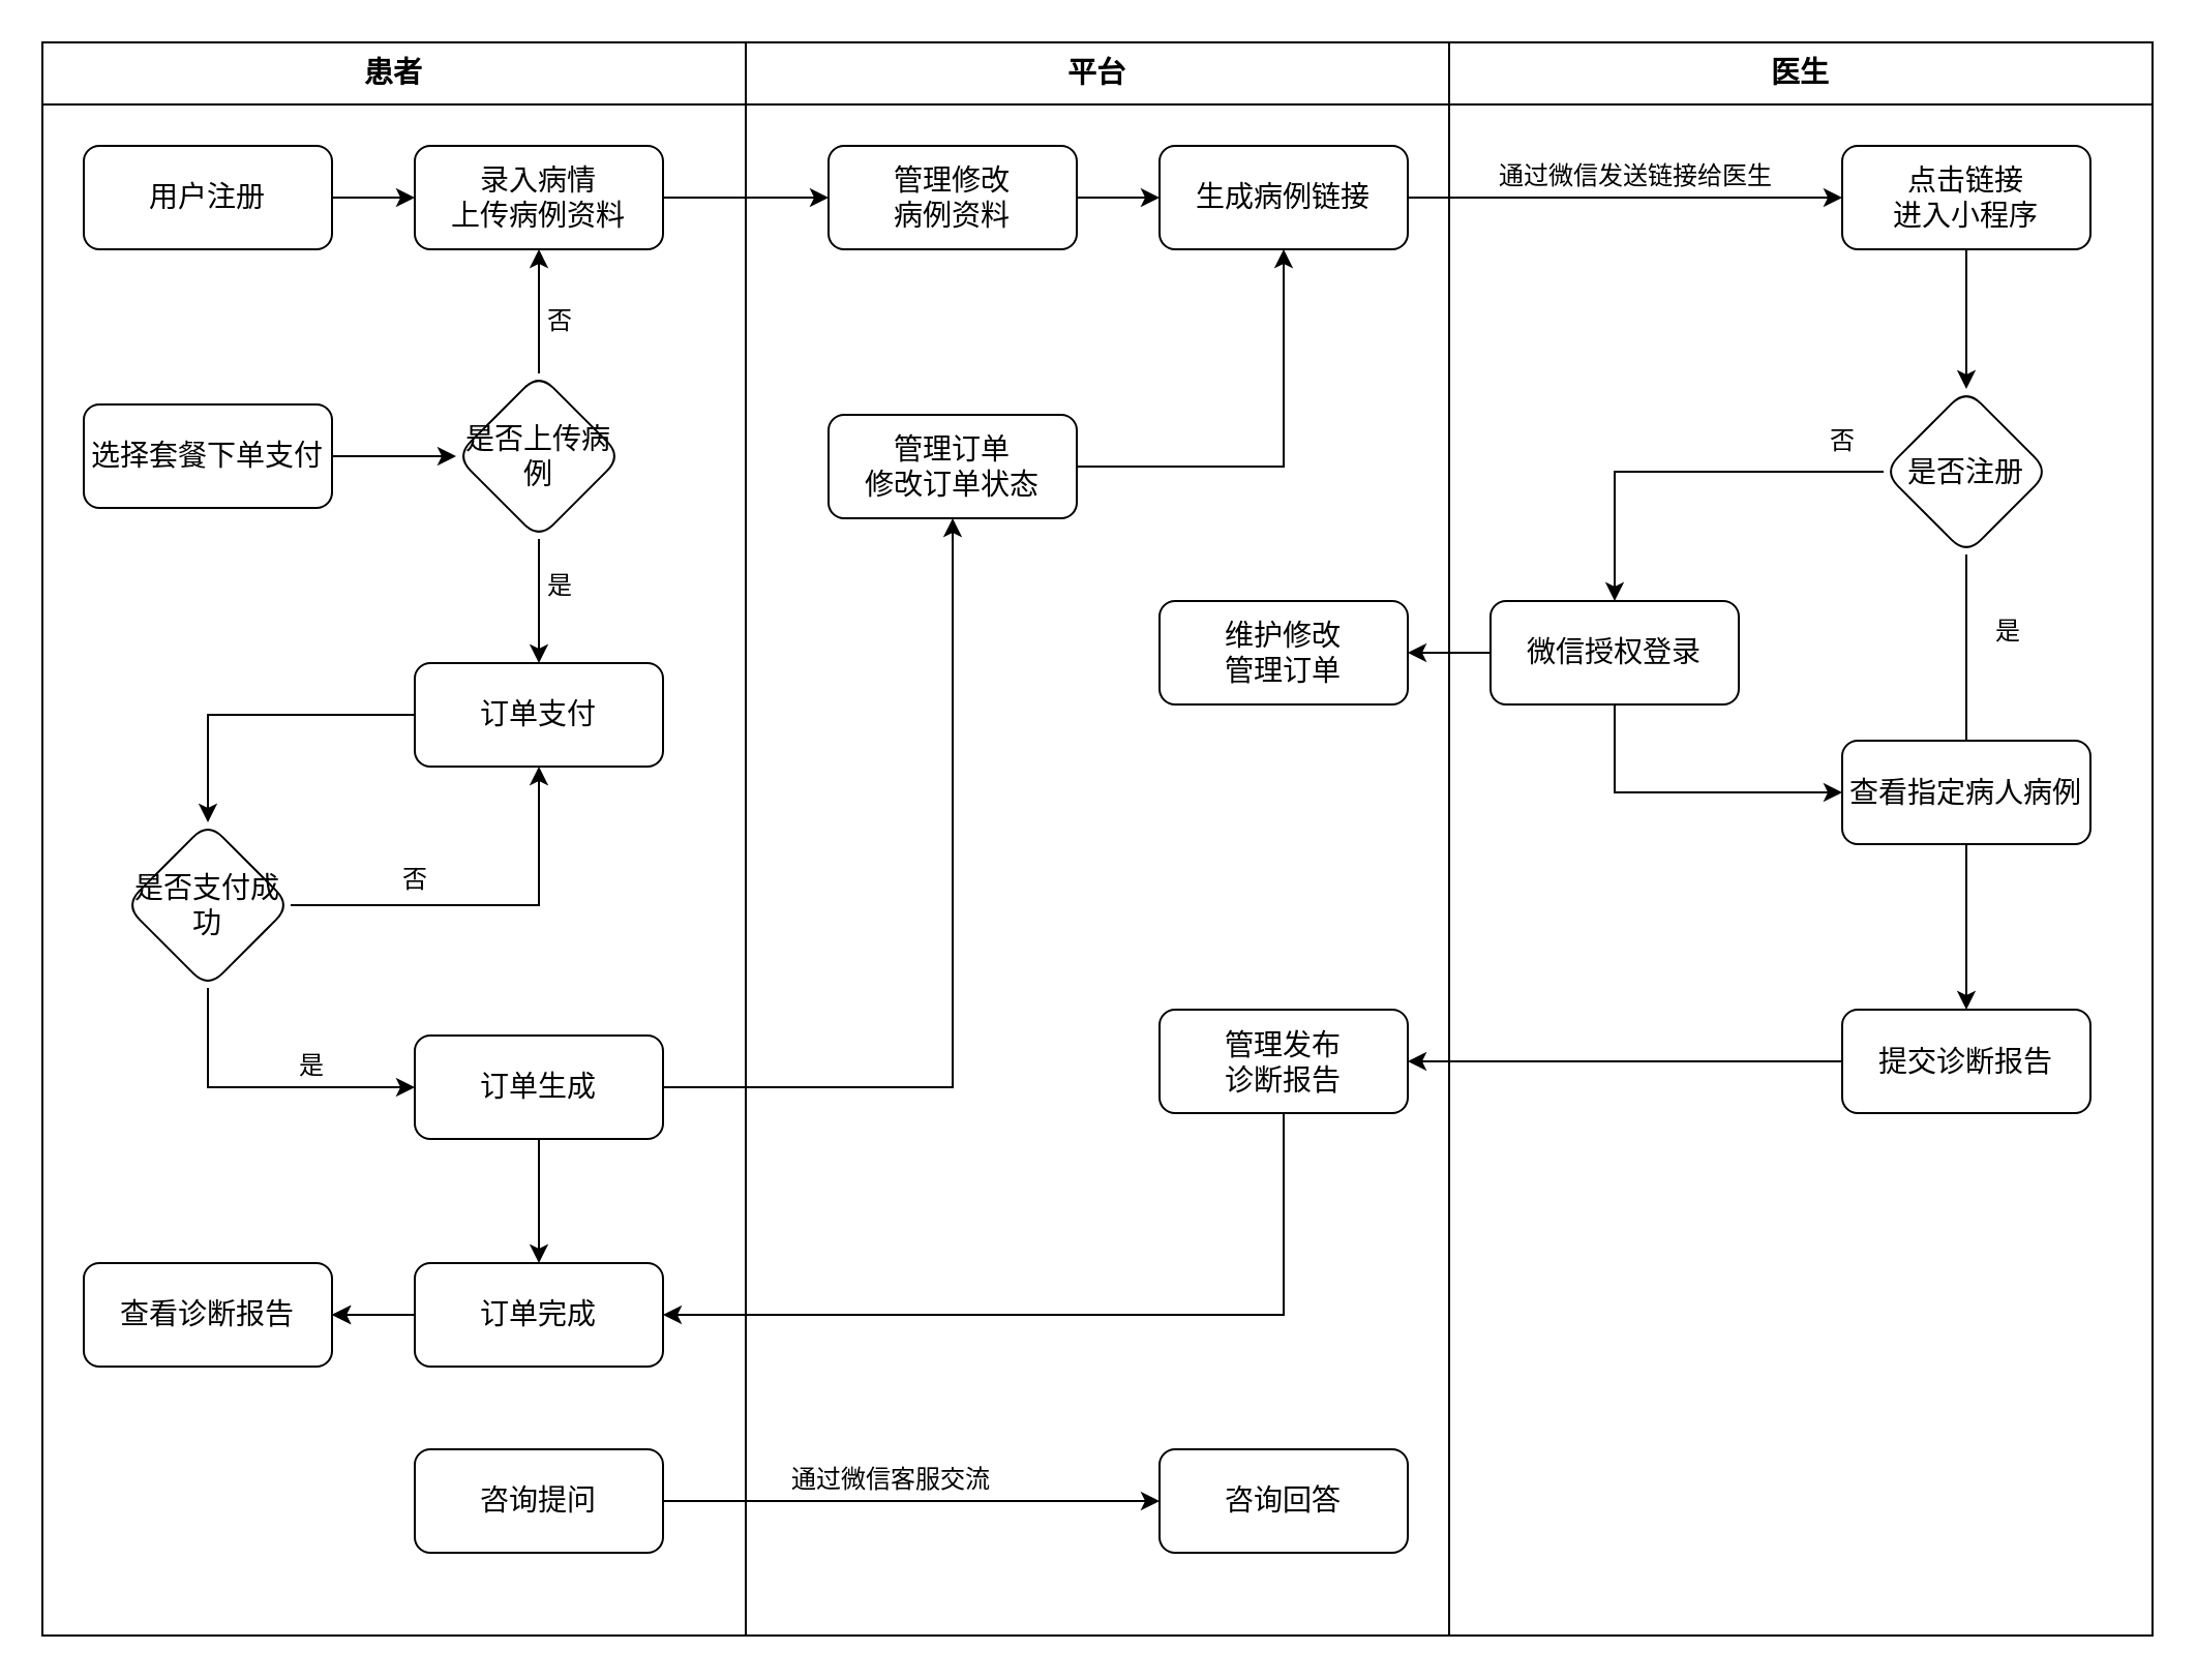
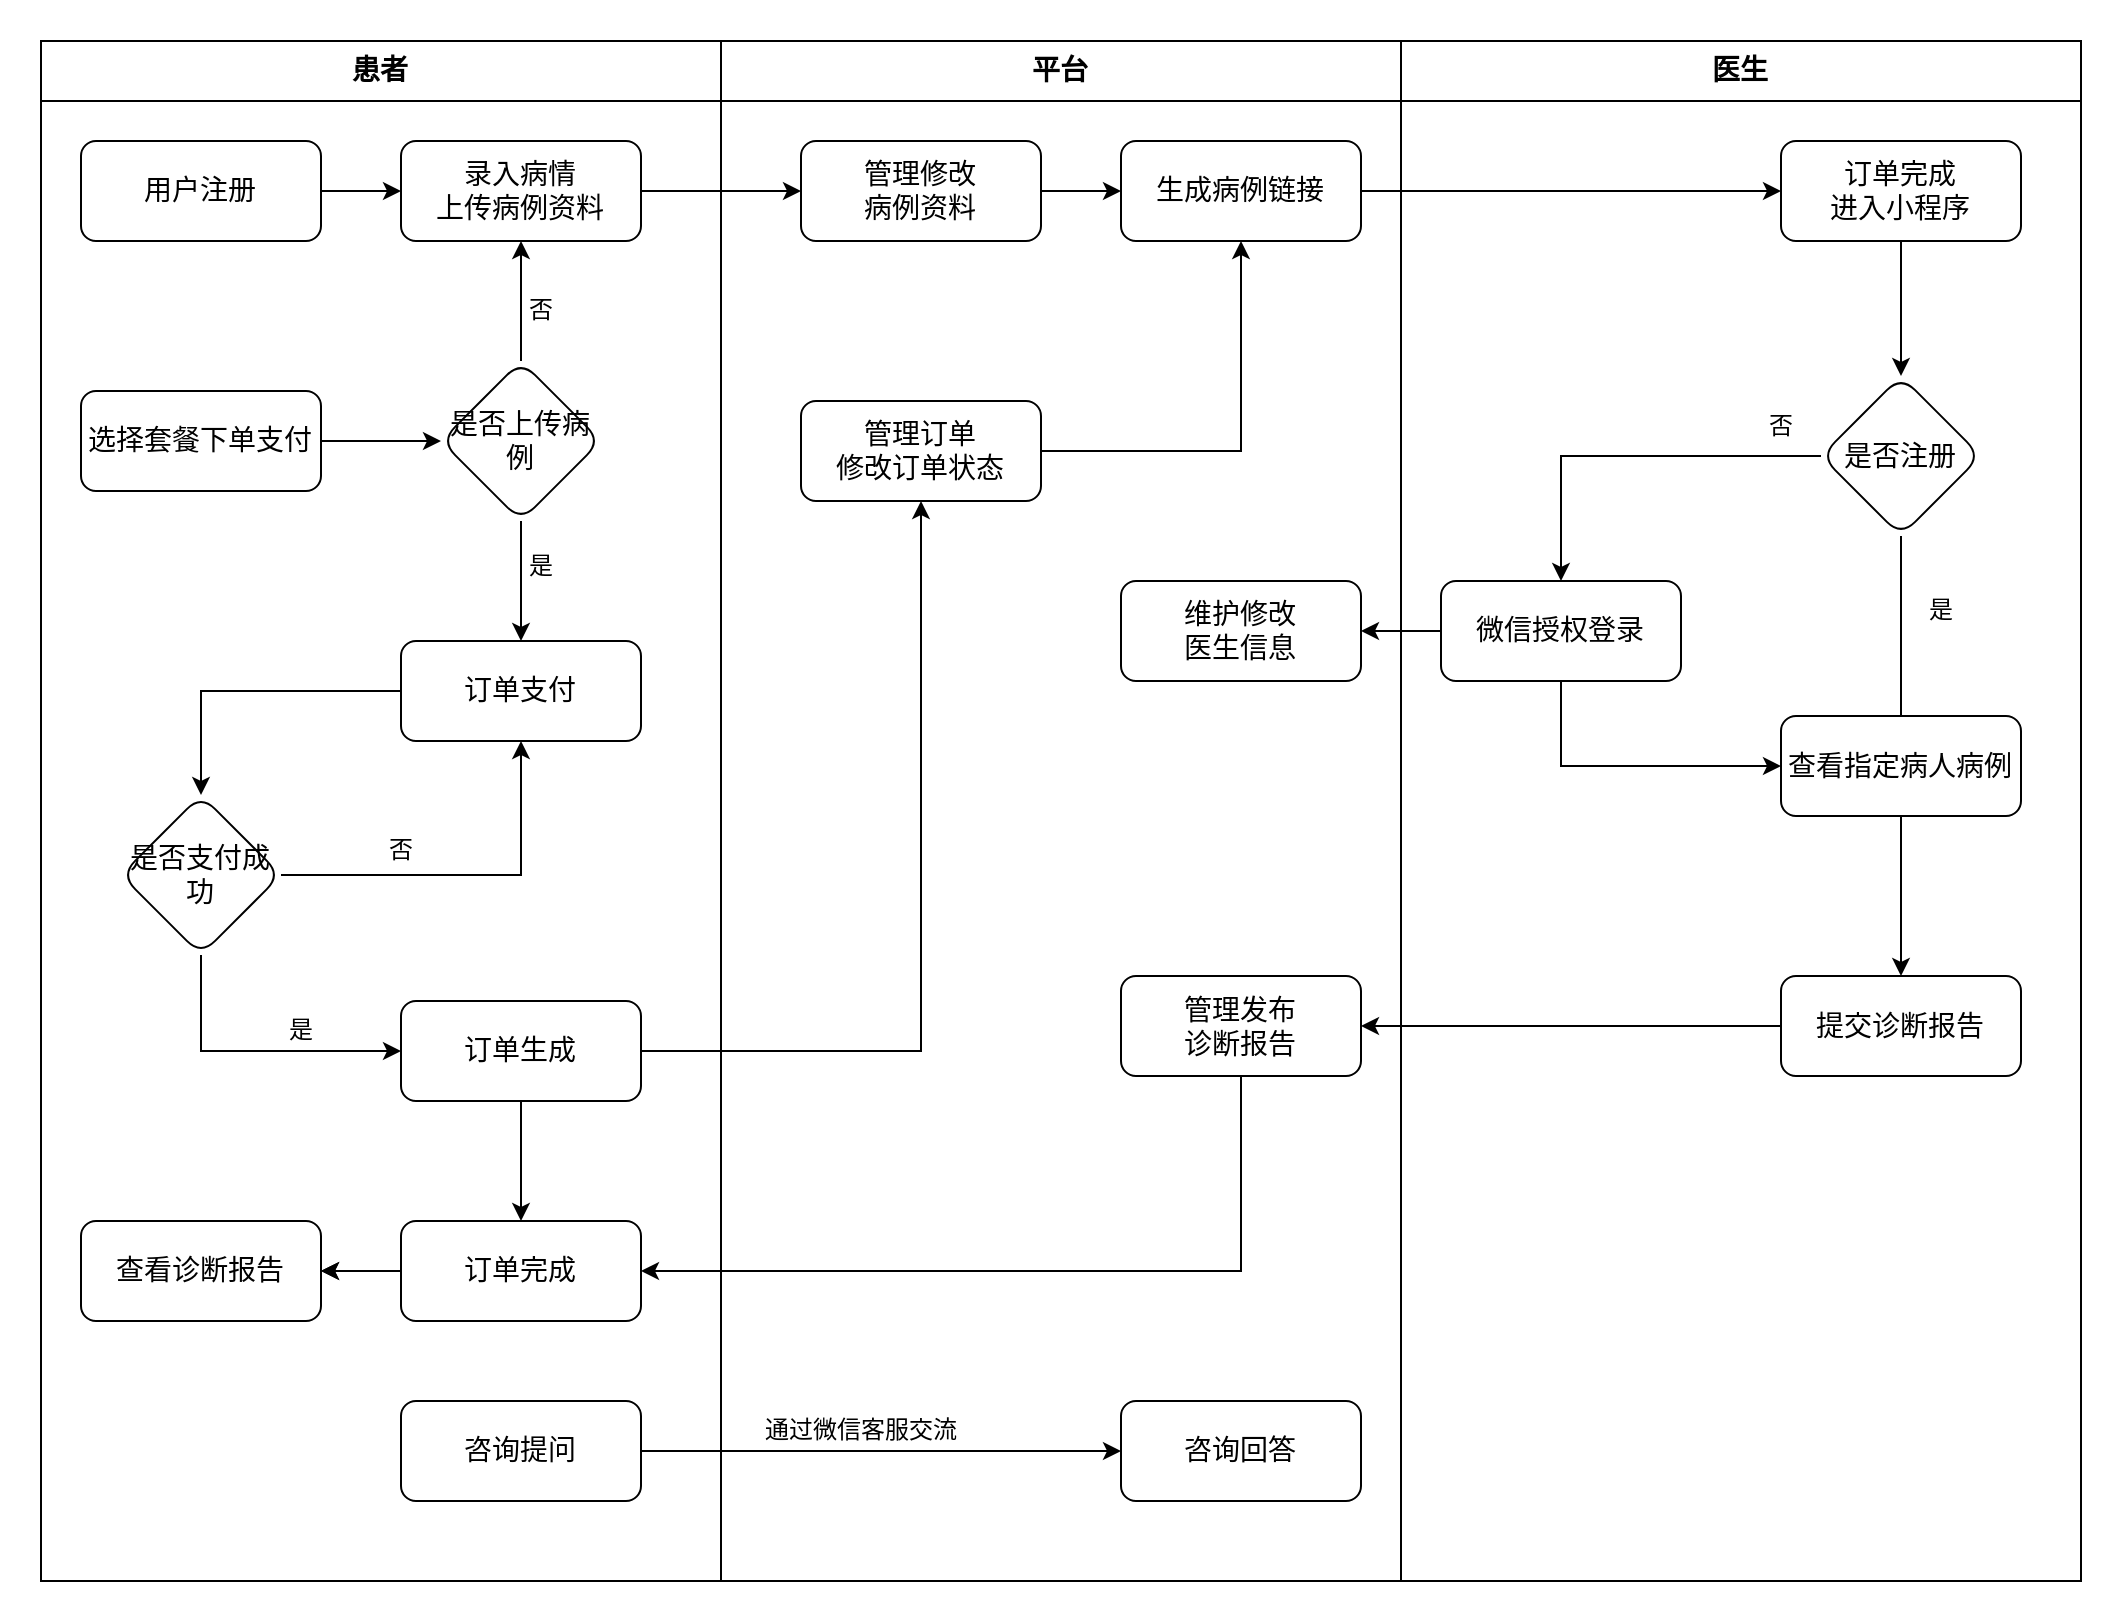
- <mxCell id="50" value="通过微信发送链接给医生" style="text;html=1;align=center;verticalAlign=middle;resizable=0;points=[];autosize=1;strokeColor=none;fillColor=none;" vertex="1" parent="37"><mxGeometry x="10" y="50" width="160" height="30" as="geometry" /></mxCell>
- <mxCell id="39" value="点击链接&lt;br&gt;进入小程序" style="rounded=1;whiteSpace=wrap;html=1;fontSize=14;" vertex="1" parent="37"><mxGeometry x="190" y="50" width="120" height="50" as="geometry" /></mxCell>
+ <mxCell id="39" value="订单完成&lt;br&gt;进入小程序" style="rounded=1;whiteSpace=wrap;html=1;fontSize=14;" vertex="1" parent="37"><mxGeometry x="190" y="50" width="120" height="50" as="geometry" /></mxCell>
- <mxCell id="31" value="维护修改&lt;br&gt;管理订单" style="whiteSpace=wrap;html=1;fontSize=14;rounded=1;" vertex="1" parent="26"><mxGeometry x="200" y="270" width="120" height="50" as="geometry" /></mxCell>
+ <mxCell id="31" value="维护修改&lt;br&gt;医生信息" style="whiteSpace=wrap;html=1;fontSize=14;rounded=1;" vertex="1" parent="26"><mxGeometry x="200" y="270" width="120" height="50" as="geometry" /></mxCell>
